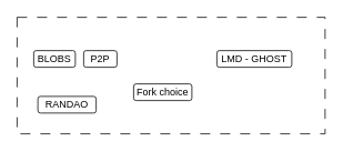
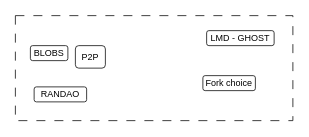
- <mxCell id="5" value="P2P" style="rounded=1;whiteSpace=wrap;html=1;" vertex="1" parent="2"><mxGeometry x="80" y="40" width="40" height="20" as="geometry" /></mxCell>
+ <mxCell id="5" value="P2P" style="rounded=1;whiteSpace=wrap;html=1;" vertex="1" parent="2"><mxGeometry x="80" y="40" width="40" height="30" as="geometry" /></mxCell>
- <mxCell id="8" value="LMD - GHOST" style="rounded=1;whiteSpace=wrap;html=1;" vertex="1" parent="2"><mxGeometry x="240" y="40" width="90" height="20" as="geometry" /></mxCell>
+ <mxCell id="8" value="LMD - GHOST" style="rounded=1;whiteSpace=wrap;html=1;" vertex="1" parent="2"><mxGeometry x="255" y="20" width="90" height="20" as="geometry" /></mxCell>
- <mxCell id="7" value="Fork choice" style="rounded=1;whiteSpace=wrap;html=1;" vertex="1" parent="2"><mxGeometry x="140" y="80" width="70" height="20" as="geometry" /></mxCell>
+ <mxCell id="7" value="Fork choice" style="rounded=1;whiteSpace=wrap;html=1;" vertex="1" parent="2"><mxGeometry x="250" y="80" width="70" height="20" as="geometry" /></mxCell>
